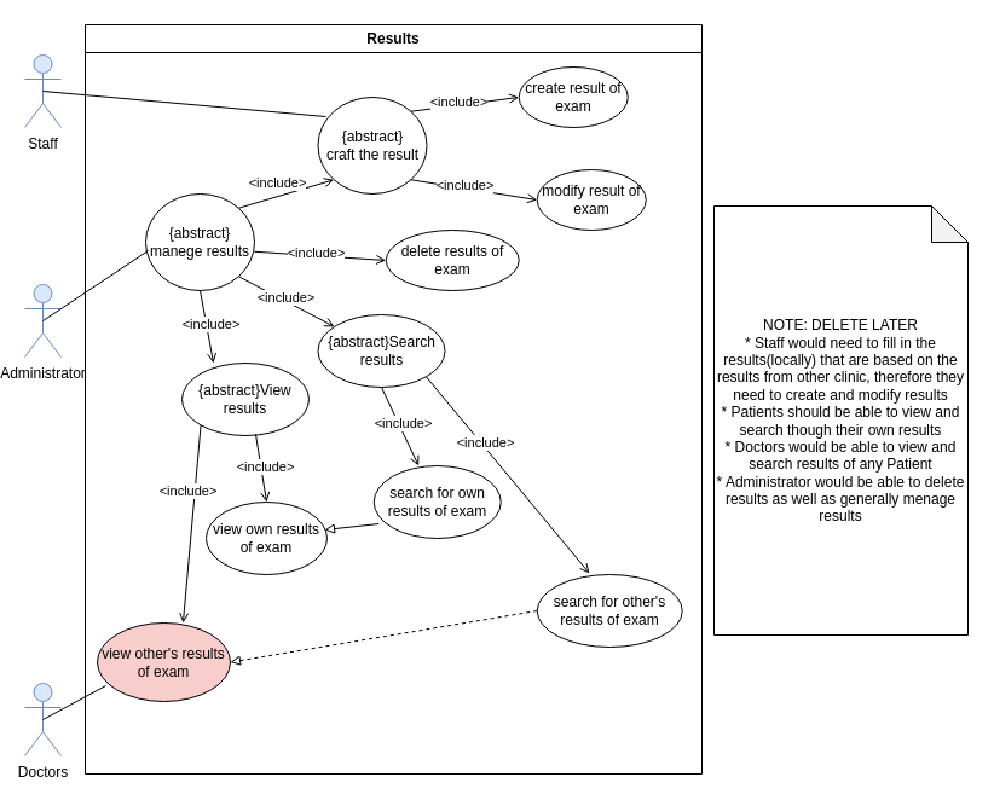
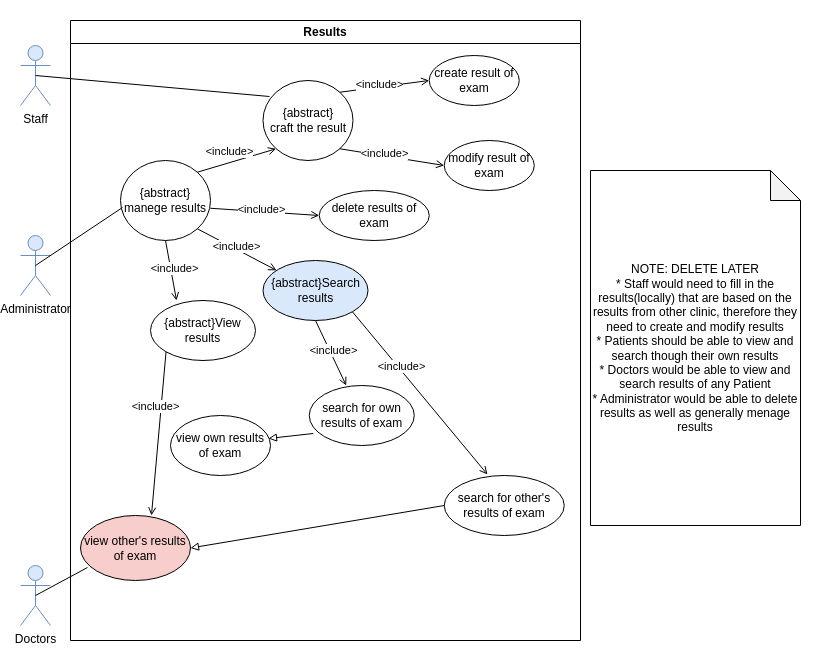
- <mxCell id="11" value="{abstract}Search results" style="ellipse;whiteSpace=wrap;html=1;" vertex="1" parent="1"><mxGeometry x="262.5" y="260" width="105" height="60" as="geometry" /></mxCell>
+ <mxCell id="11" value="{abstract}Search results" style="ellipse;whiteSpace=wrap;html=1;fillColor=#dae8fc;" vertex="1" parent="1"><mxGeometry x="262.5" y="260" width="105" height="60" as="geometry" /></mxCell>
- <mxCell id="33" value="" style="endArrow=open;html=1;rounded=0;entryX=0.5;entryY=0;entryDx=0;entryDy=0;endFill=0;exitX=0.581;exitY=0.983;exitDx=0;exitDy=0;exitPerimeter=0;" edge="1" parent="1" source="21" target="14"><mxGeometry width="50" height="50" relative="1" as="geometry"><mxPoint x="175" y="250" as="sourcePoint" /><mxPoint x="186" y="310" as="targetPoint" /></mxGeometry></mxCell>
- <mxCell id="34" value="&amp;lt;include&amp;gt;" style="edgeLabel;html=1;align=center;verticalAlign=middle;resizable=0;points=[];" vertex="1" connectable="0" parent="33"><mxGeometry x="-0.057" y="3" relative="1" as="geometry"><mxPoint as="offset" /></mxGeometry></mxCell>
- <mxCell id="32" value="" style="endArrow=none;html=1;rounded=0;entryX=0;entryY=0.5;entryDx=0;entryDy=0;exitX=1;exitY=0.5;exitDx=0;exitDy=0;startArrow=block;startFill=0;dashed=1;" edge="1" parent="1" source="9" target="10"><mxGeometry width="50" height="50" relative="1" as="geometry"><mxPoint x="318" y="453" as="sourcePoint" /><mxPoint x="424" y="423" as="targetPoint" /></mxGeometry></mxCell>
+ <mxCell id="32" value="" style="endArrow=none;html=1;rounded=0;entryX=0;entryY=0.5;entryDx=0;entryDy=0;exitX=1;exitY=0.5;exitDx=0;exitDy=0;startArrow=block;startFill=0;" edge="1" parent="1" source="9" target="10"><mxGeometry width="50" height="50" relative="1" as="geometry"><mxPoint x="318" y="453" as="sourcePoint" /><mxPoint x="424" y="423" as="targetPoint" /></mxGeometry></mxCell>
